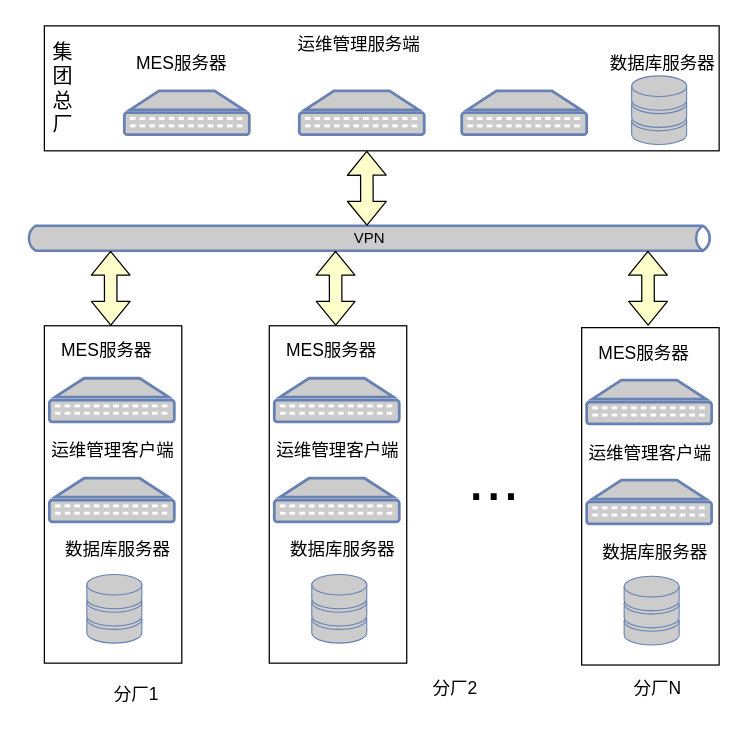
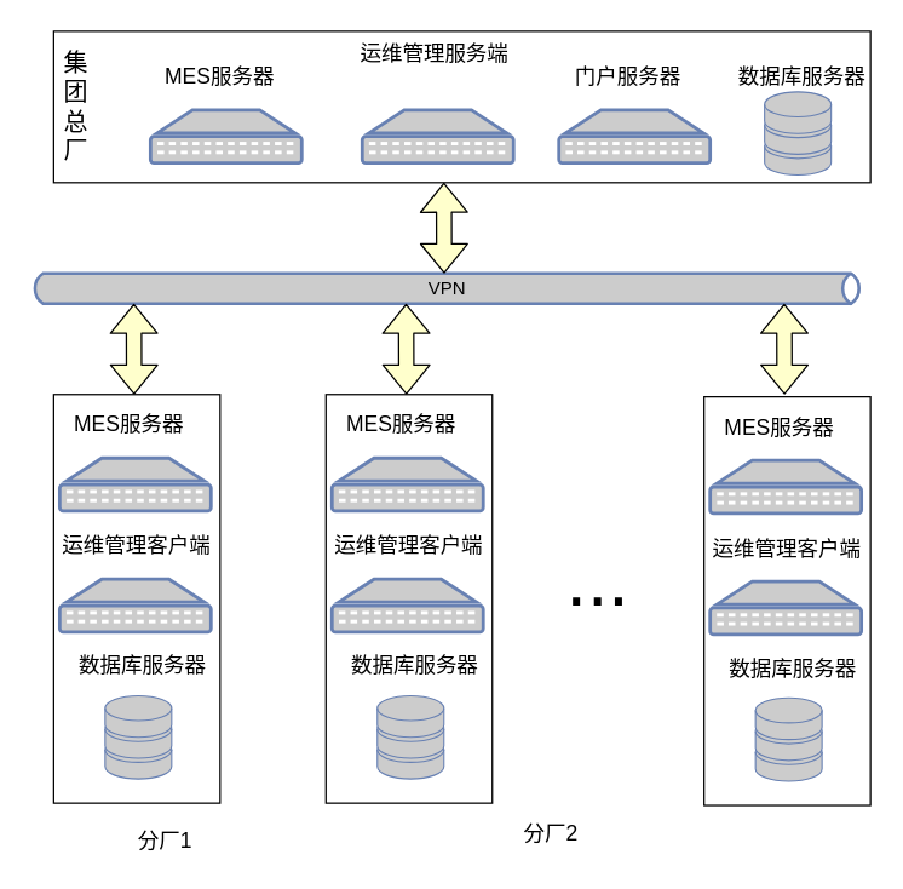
+ <mxCell id="6" value="&lt;font style=&quot;font-size: 14px&quot;&gt;门户服务器&lt;/font&gt;" style="text;html=1;strokeColor=none;fillColor=none;align=center;verticalAlign=middle;whiteSpace=wrap;rounded=0;" vertex="1" parent="1"><mxGeometry x="375" y="40" width="80" height="20" as="geometry" /></mxCell>
- <mxCell id="41" value="&lt;font style=&quot;font-size: 14px&quot;&gt;分厂N&lt;/font&gt;" style="text;html=1;strokeColor=none;fillColor=none;align=center;verticalAlign=middle;whiteSpace=wrap;rounded=0;" vertex="1" parent="1"><mxGeometry x="503" y="540" width="46" height="20" as="geometry" /></mxCell>
